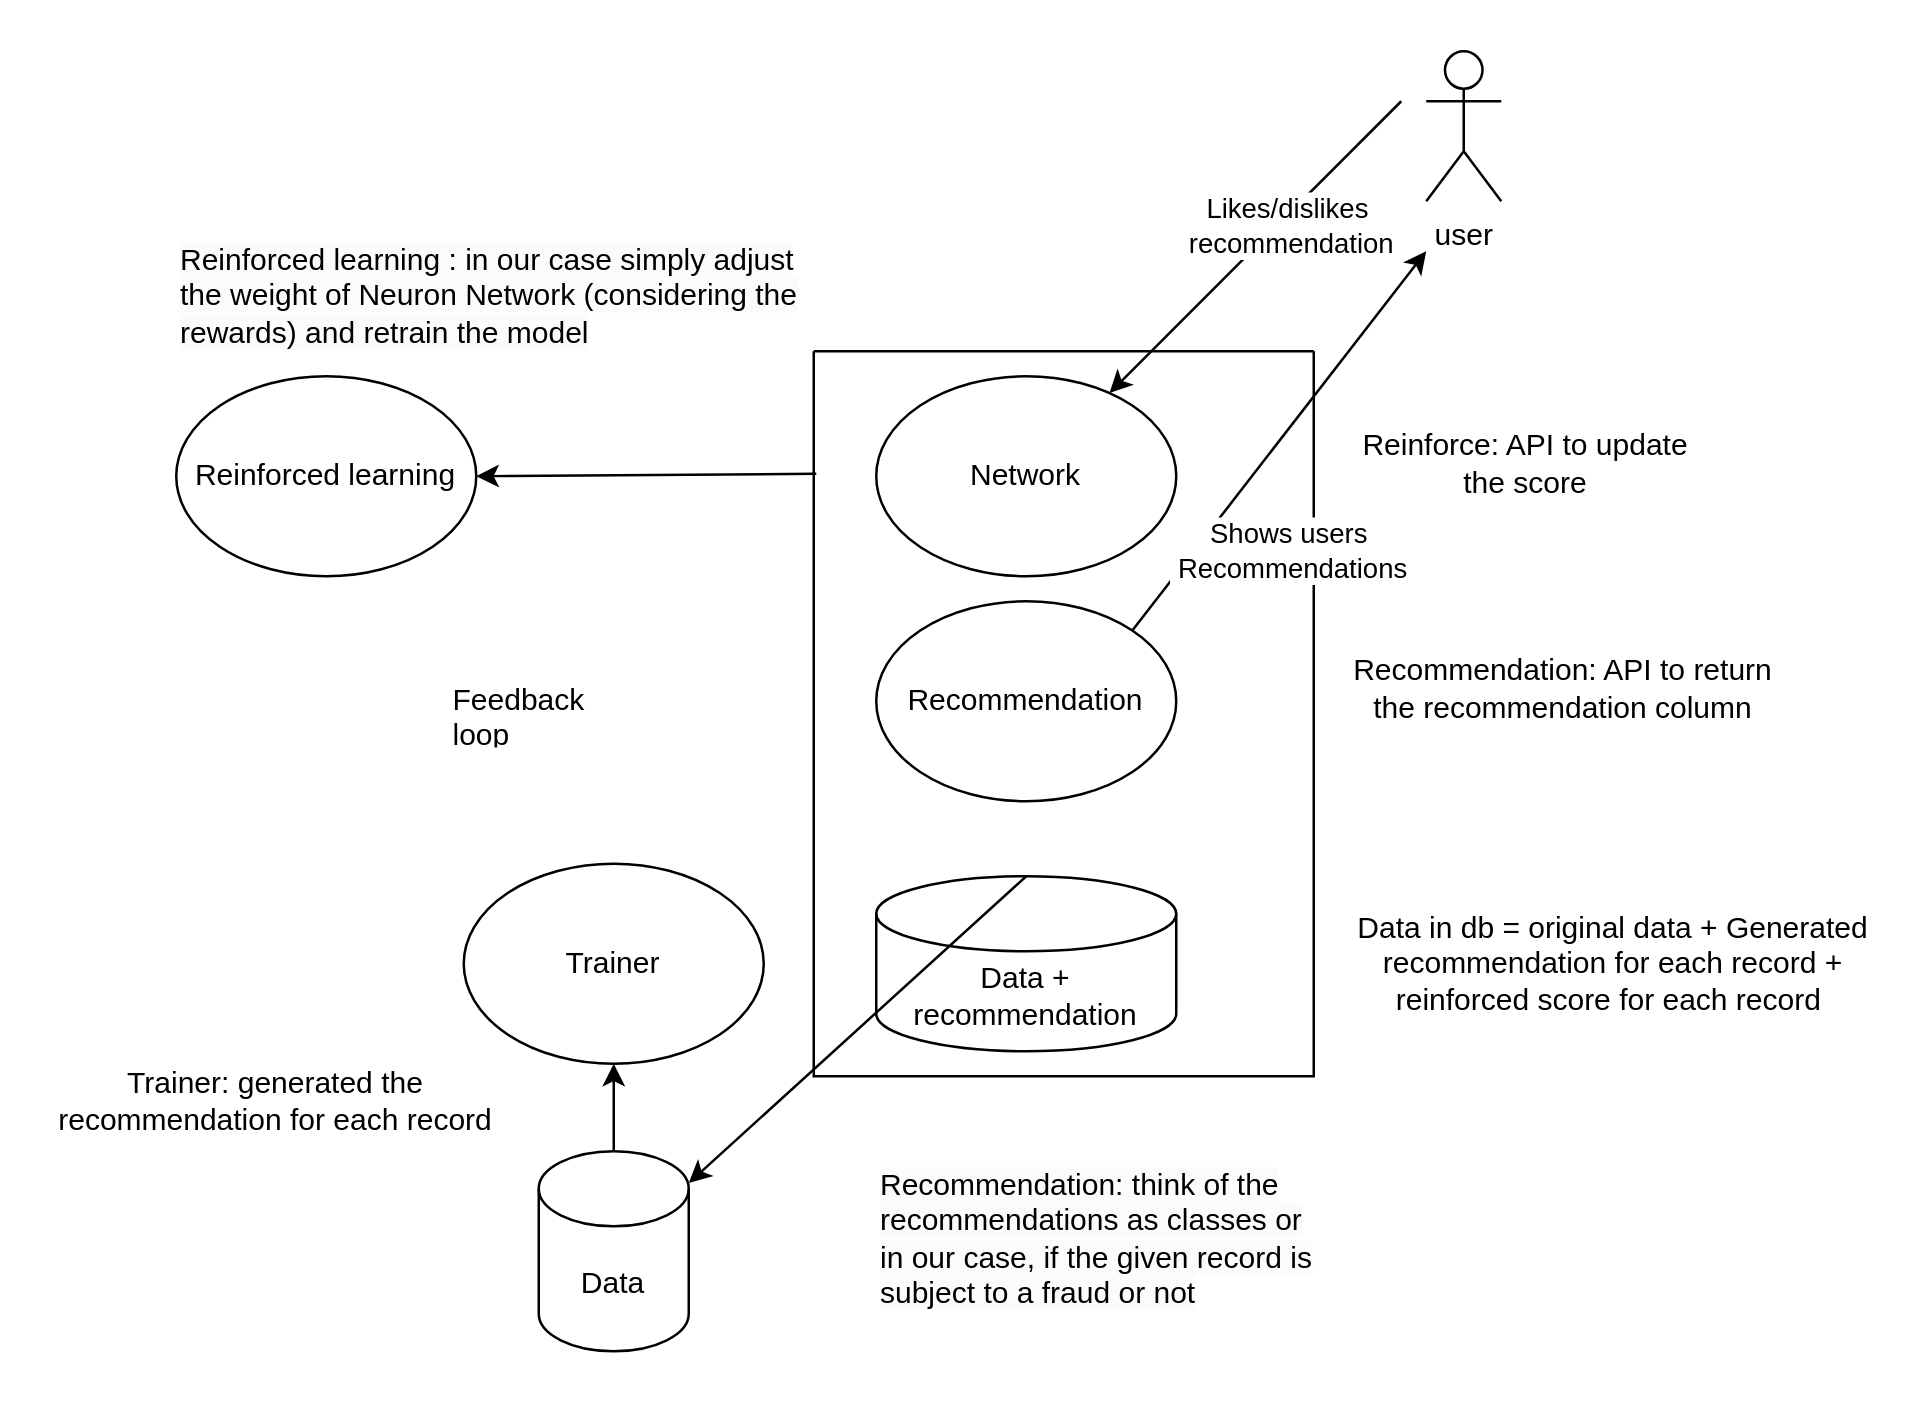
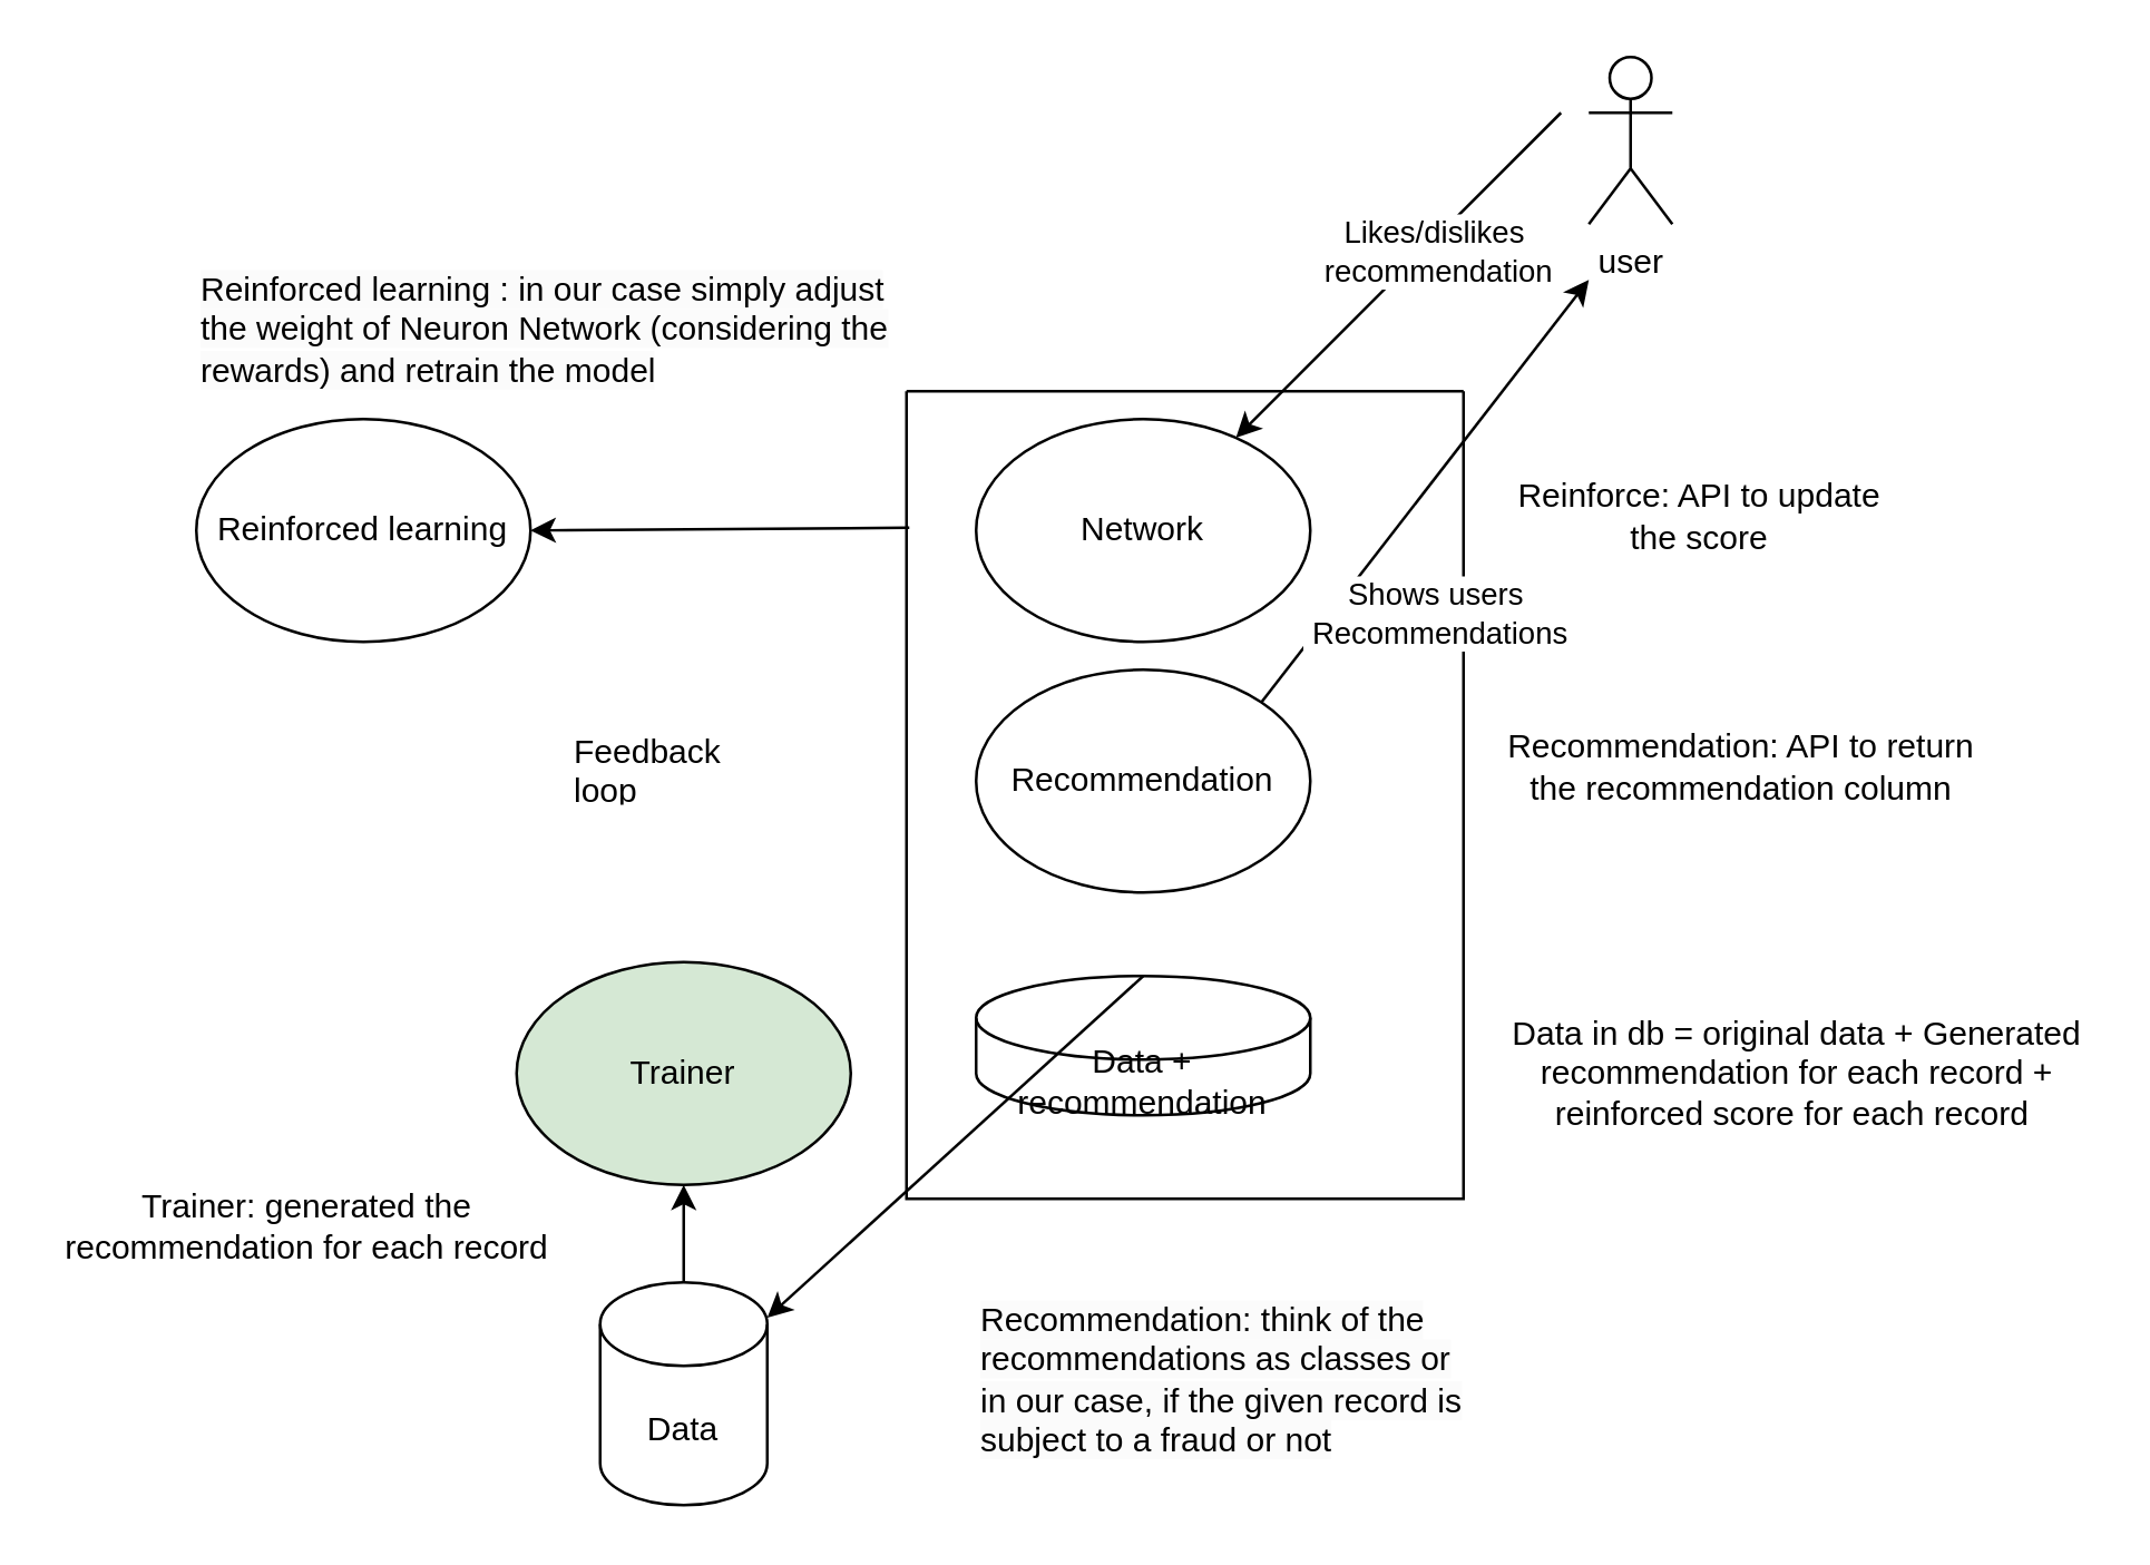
- <mxCell id="13" value="Feedback loop" style="text;strokeColor=none;fillColor=none;align=left;verticalAlign=middle;spacingLeft=4;spacingRight=4;overflow=hidden;points=[[0,0.5],[1,0.5]];portConstraint=eastwest;rotatable=0;whiteSpace=wrap;html=1;" parent="1" vertex="1"><mxGeometry x="175" y="270" width="80" height="30" as="geometry" /></mxCell>
+ <mxCell id="13" value="Feedback loop" style="text;strokeColor=none;fillColor=none;align=left;verticalAlign=middle;spacingLeft=4;spacingRight=4;overflow=hidden;points=[[0,0.5],[1,0.5]];portConstraint=eastwest;rotatable=0;whiteSpace=wrap;html=1;" parent="1" vertex="1"><mxGeometry x="200" y="260" width="80" height="30" as="geometry" /></mxCell>
- <mxCell id="2" value="Trainer" style="ellipse;whiteSpace=wrap;html=1;" parent="1" vertex="1"><mxGeometry x="185" y="345" width="120" height="80" as="geometry" /></mxCell>
+ <mxCell id="2" value="Trainer" style="ellipse;whiteSpace=wrap;html=1;fillColor=#d5e8d4;" parent="1" vertex="1"><mxGeometry x="185" y="345" width="120" height="80" as="geometry" /></mxCell>
- <mxCell id="5" value="Data + recommendation" style="shape=cylinder3;whiteSpace=wrap;html=1;boundedLbl=1;backgroundOutline=1;size=15;" parent="1" vertex="1"><mxGeometry x="350" y="350" width="120" height="70" as="geometry" /></mxCell>
+ <mxCell id="5" value="Data + recommendation" style="shape=cylinder3;whiteSpace=wrap;html=1;boundedLbl=1;backgroundOutline=1;size=15;" parent="1" vertex="1"><mxGeometry x="350" y="350" width="120" height="50" as="geometry" /></mxCell>
